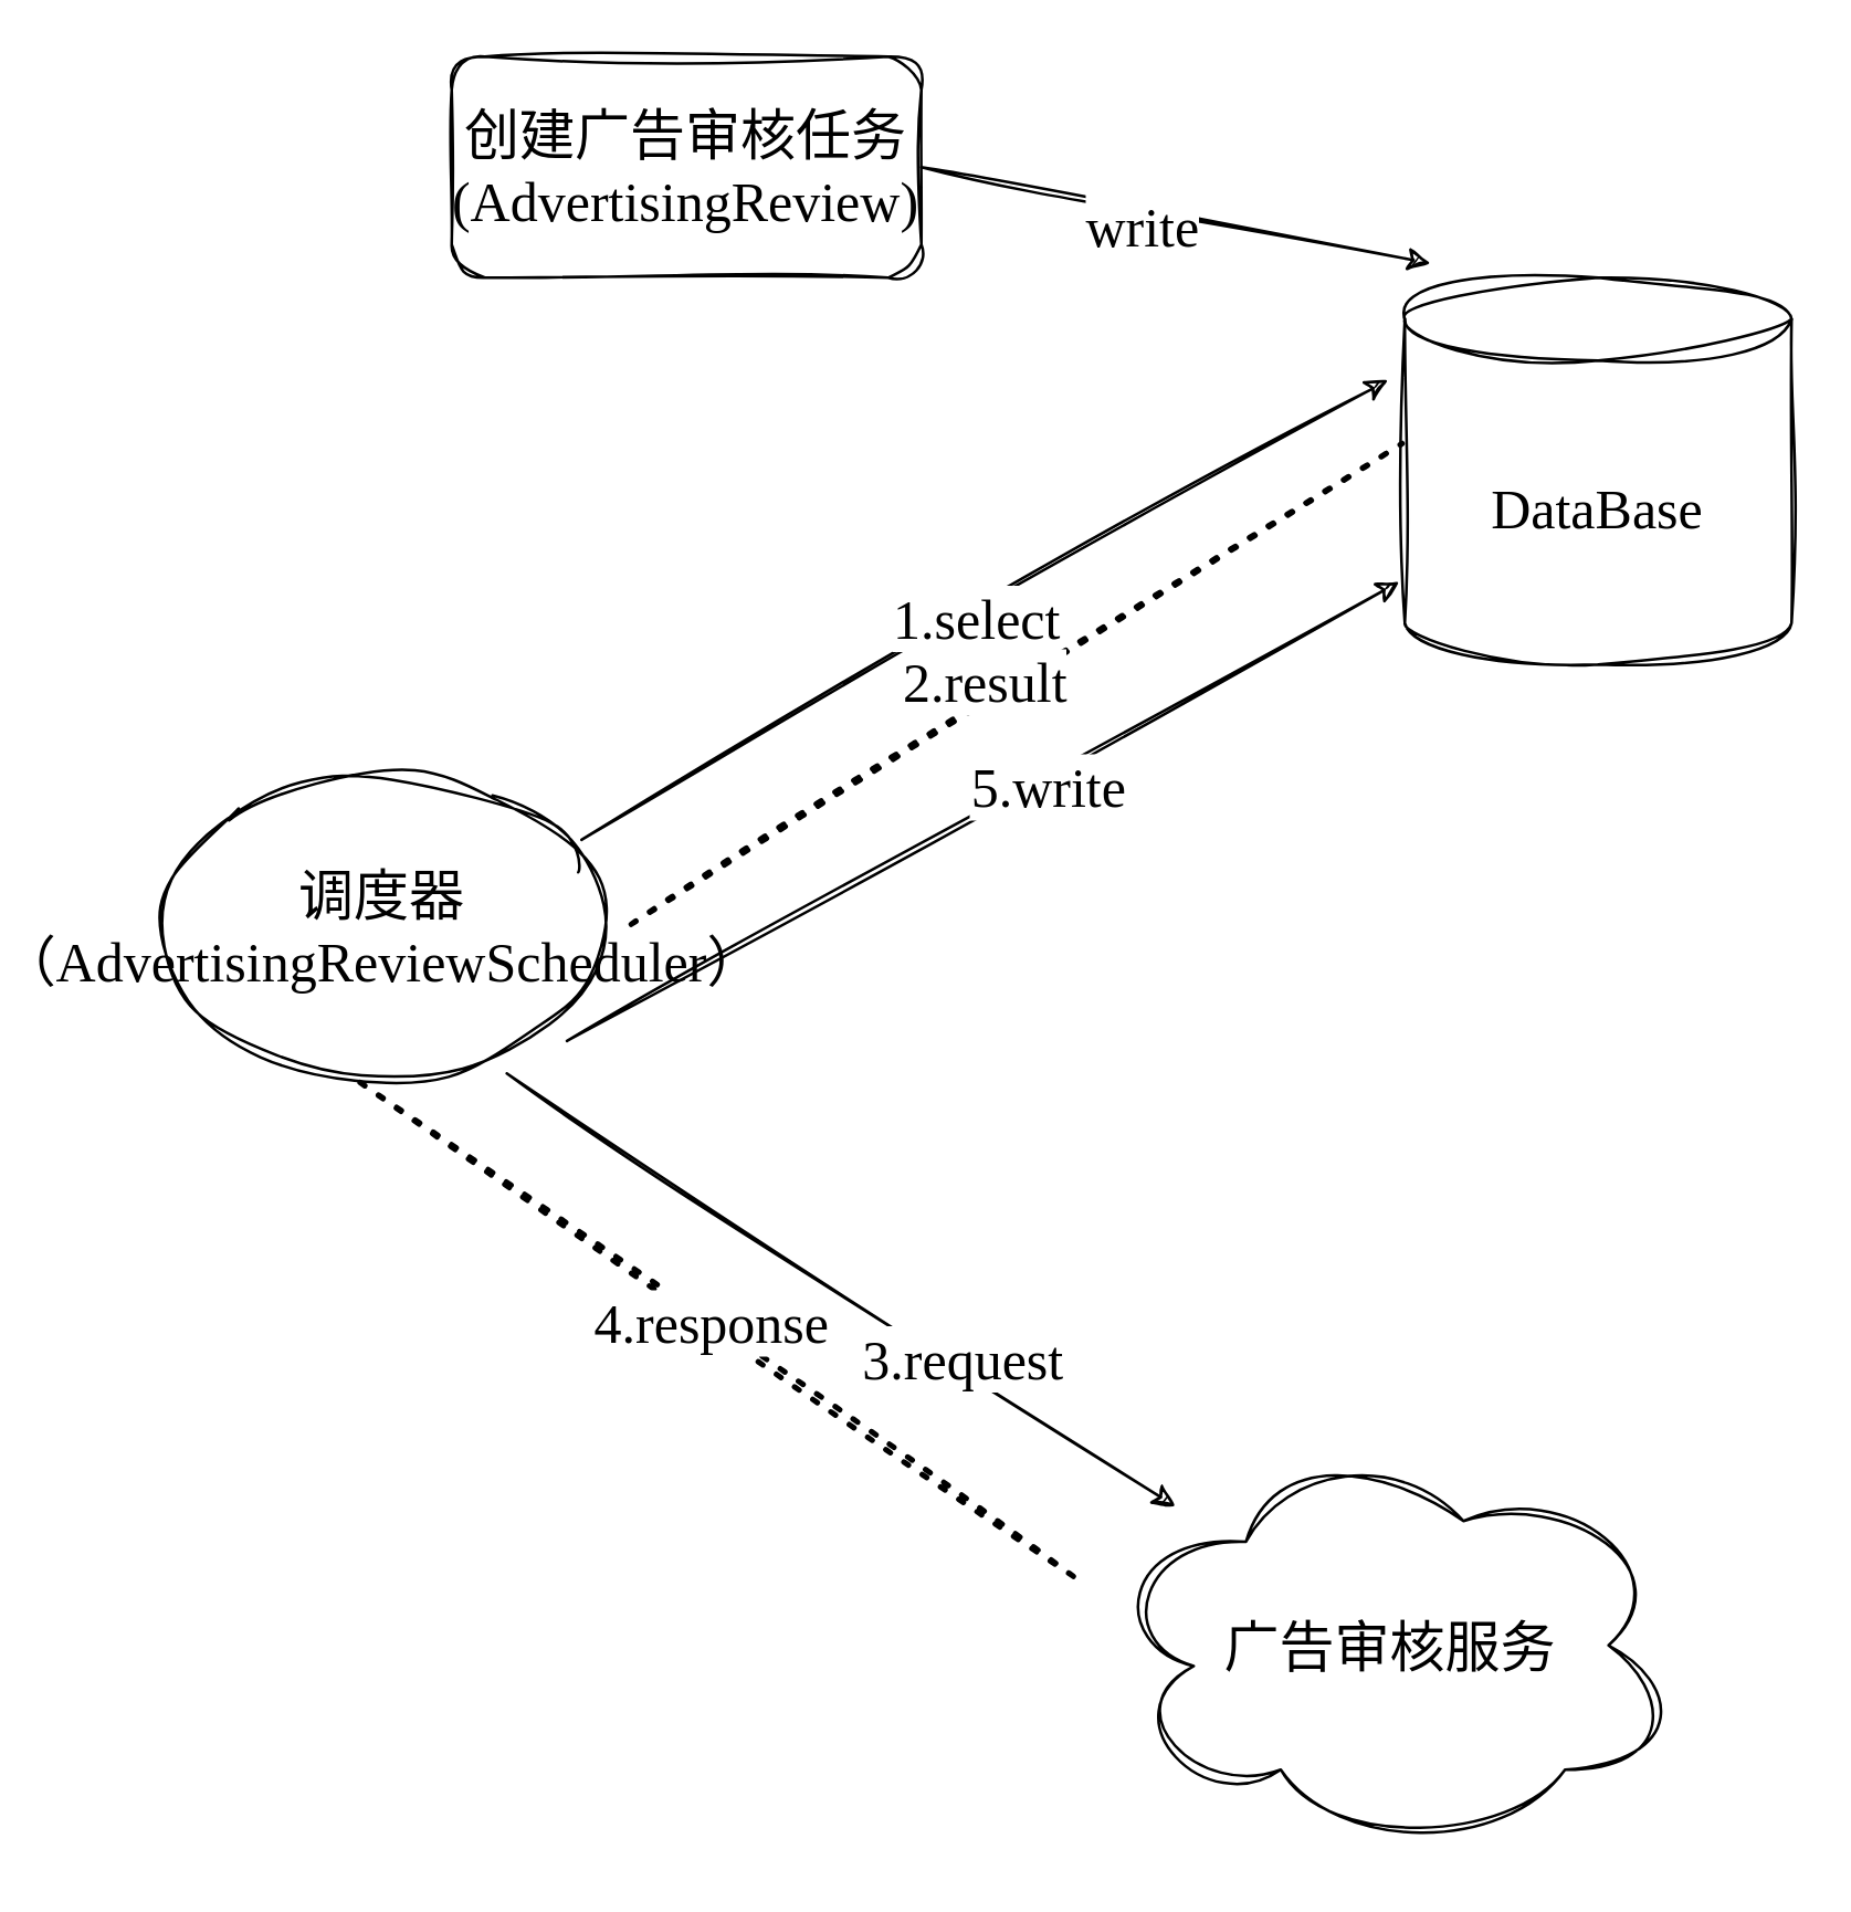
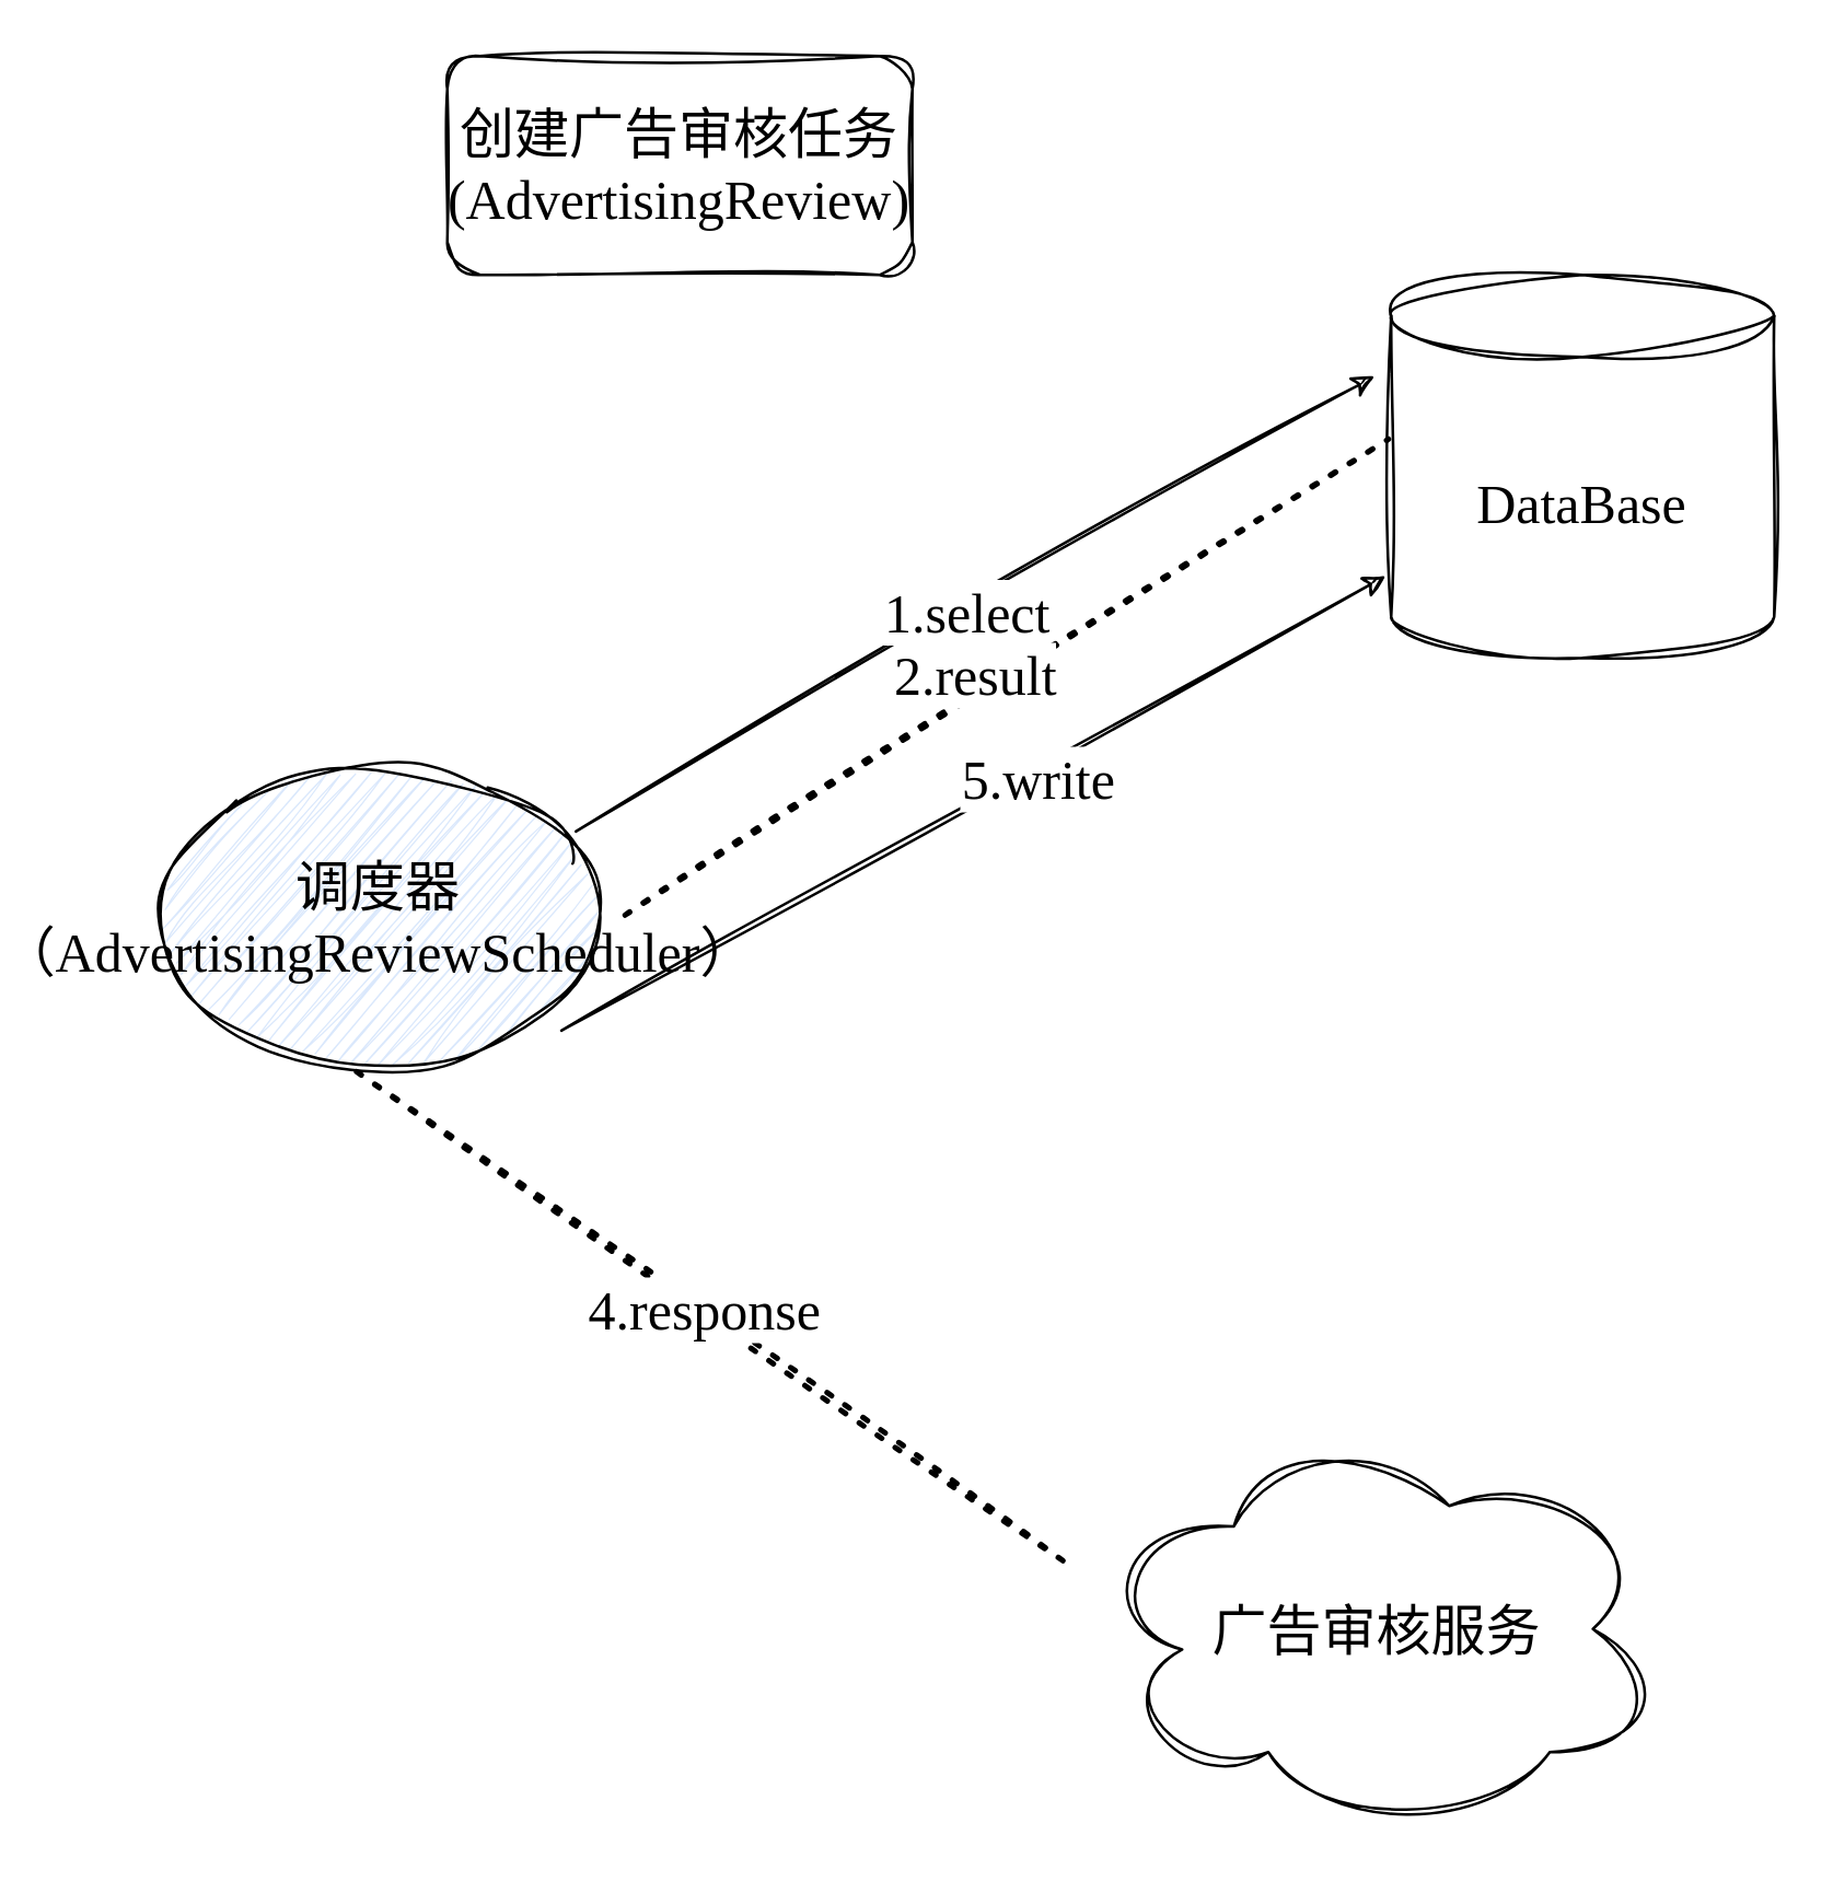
- <mxCell id="5" value="" style="endArrow=classic;html=1;rounded=0;sketch=1;hachureGap=4;jiggle=2;curveFitting=1;fontFamily=Architects Daughter;fontSource=https%3A%2F%2Ffonts.googleapis.com%2Fcss%3Ffamily%3DArchitects%2BDaughter;fontSize=16;exitX=1;exitY=0.5;exitDx=0;exitDy=0;entryX=0.067;entryY=-0.037;entryDx=0;entryDy=0;entryPerimeter=0;" edge="1" parent="1" source="4" target="2"><mxGeometry width="50" height="50" relative="1" as="geometry"><mxPoint x="330" y="490" as="sourcePoint" /><mxPoint x="380" y="440" as="targetPoint" /></mxGeometry></mxCell>
- <mxCell id="6" value="write" style="edgeLabel;html=1;align=center;verticalAlign=middle;resizable=0;points=[];fontSize=20;fontFamily=Architects Daughter;" vertex="1" connectable="0" parent="5"><mxGeometry x="-0.131" y="-5" relative="1" as="geometry"><mxPoint as="offset" /></mxGeometry></mxCell>
- <mxCell id="3" value="调度器&lt;br&gt;（AdvertisingReviewScheduler&lt;span style=&quot;background-color: initial;&quot;&gt;）&lt;/span&gt;" style="ellipse;whiteSpace=wrap;html=1;sketch=1;hachureGap=4;jiggle=2;curveFitting=1;fontFamily=Architects Daughter;fontSource=https%3A%2F%2Ffonts.googleapis.com%2Fcss%3Ffamily%3DArchitects%2BDaughter;fontSize=20;" vertex="1" parent="1"><mxGeometry x="20" y="280" width="160" height="110" as="geometry" /></mxCell>
+ <mxCell id="3" value="调度器&lt;br&gt;（AdvertisingReviewScheduler&lt;span style=&quot;background-color: initial;&quot;&gt;）&lt;/span&gt;" style="ellipse;whiteSpace=wrap;html=1;sketch=1;hachureGap=4;jiggle=2;curveFitting=1;fontFamily=Architects Daughter;fontSource=https%3A%2F%2Ffonts.googleapis.com%2Fcss%3Ffamily%3DArchitects%2BDaughter;fontSize=20;fillColor=#dae8fc;" vertex="1" parent="1"><mxGeometry x="20" y="280" width="160" height="110" as="geometry" /></mxCell>
- <mxCell id="12" value="" style="endArrow=classic;html=1;rounded=0;sketch=1;hachureGap=4;jiggle=2;curveFitting=1;fontFamily=Architects Daughter;fontSource=https%3A%2F%2Ffonts.googleapis.com%2Fcss%3Ffamily%3DArchitects%2BDaughter;fontSize=16;exitX=0.781;exitY=0.982;exitDx=0;exitDy=0;exitPerimeter=0;" edge="1" parent="1" source="3" target="11"><mxGeometry width="50" height="50" relative="1" as="geometry"><mxPoint x="330" y="490" as="sourcePoint" /><mxPoint x="380" y="440" as="targetPoint" /></mxGeometry></mxCell>
- <mxCell id="13" value="3.request" style="edgeLabel;html=1;align=center;verticalAlign=middle;resizable=0;points=[];fontSize=20;fontFamily=Architects Daughter;" vertex="1" connectable="0" parent="12"><mxGeometry x="-0.022" y="-3" relative="1" as="geometry"><mxPoint x="48" y="23" as="offset" /></mxGeometry></mxCell>
